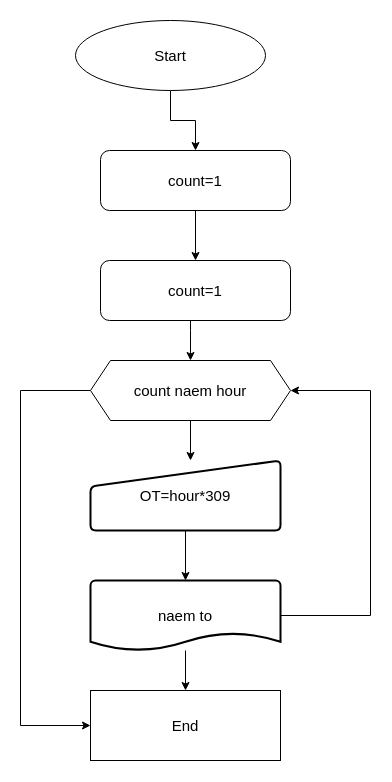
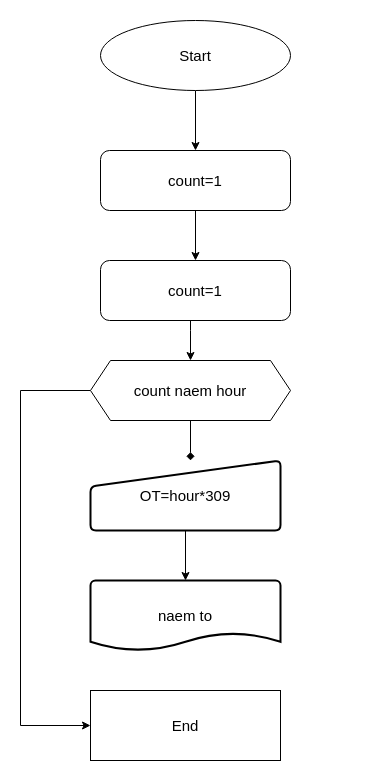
- <mxCell id="3" value="&lt;font style=&quot;font-size: 15px&quot;&gt;Start&lt;/font&gt;" style="ellipse;whiteSpace=wrap;html=1;" vertex="1" parent="1"><mxGeometry x="75" y="20" width="190" height="70" as="geometry" /></mxCell>
+ <mxCell id="3" value="&lt;font style=&quot;font-size: 15px&quot;&gt;Start&lt;/font&gt;" style="ellipse;whiteSpace=wrap;html=1;" vertex="1" parent="1"><mxGeometry x="100" y="20" width="190" height="70" as="geometry" /></mxCell>
- <mxCell id="11" value="" style="edgeStyle=orthogonalEdgeStyle;rounded=0;orthogonalLoop=1;jettySize=auto;html=1;" edge="1" parent="1" source="12" target="7"><mxGeometry relative="1" as="geometry"><Array as="points"><mxPoint x="190" y="470" /><mxPoint x="190" y="470" /></Array></mxGeometry></mxCell>
+ <mxCell id="11" value="" style="edgeStyle=orthogonalEdgeStyle;rounded=0;orthogonalLoop=1;jettySize=auto;html=1;endArrow=diamond;" edge="1" parent="1" source="12" target="7"><mxGeometry relative="1" as="geometry"><Array as="points"><mxPoint x="190" y="470" /><mxPoint x="190" y="470" /></Array></mxGeometry></mxCell>
- <mxCell id="13" style="edgeStyle=orthogonalEdgeStyle;rounded=0;orthogonalLoop=1;jettySize=auto;html=1;entryX=1;entryY=0.5;entryDx=0;entryDy=0;" edge="1" parent="1" source="15" target="12"><mxGeometry relative="1" as="geometry"><Array as="points"><mxPoint x="370" y="615" /><mxPoint x="370" y="390" /></Array></mxGeometry></mxCell>
- <mxCell id="14" value="" style="edgeStyle=orthogonalEdgeStyle;rounded=0;orthogonalLoop=1;jettySize=auto;html=1;" edge="1" parent="1" source="15" target="16"><mxGeometry relative="1" as="geometry" /></mxCell>
